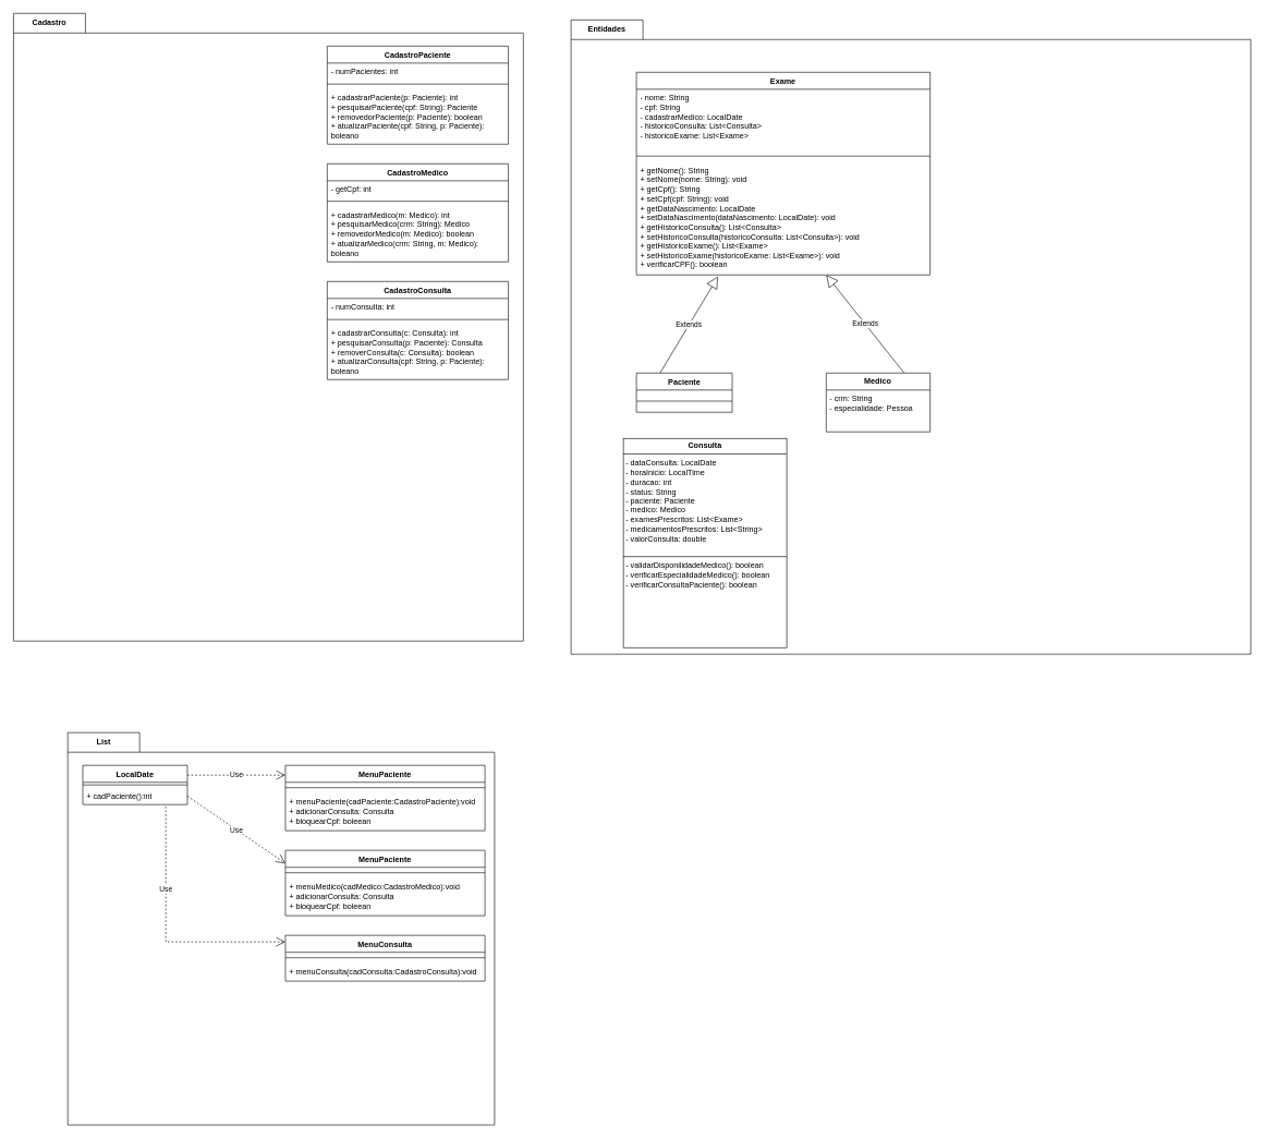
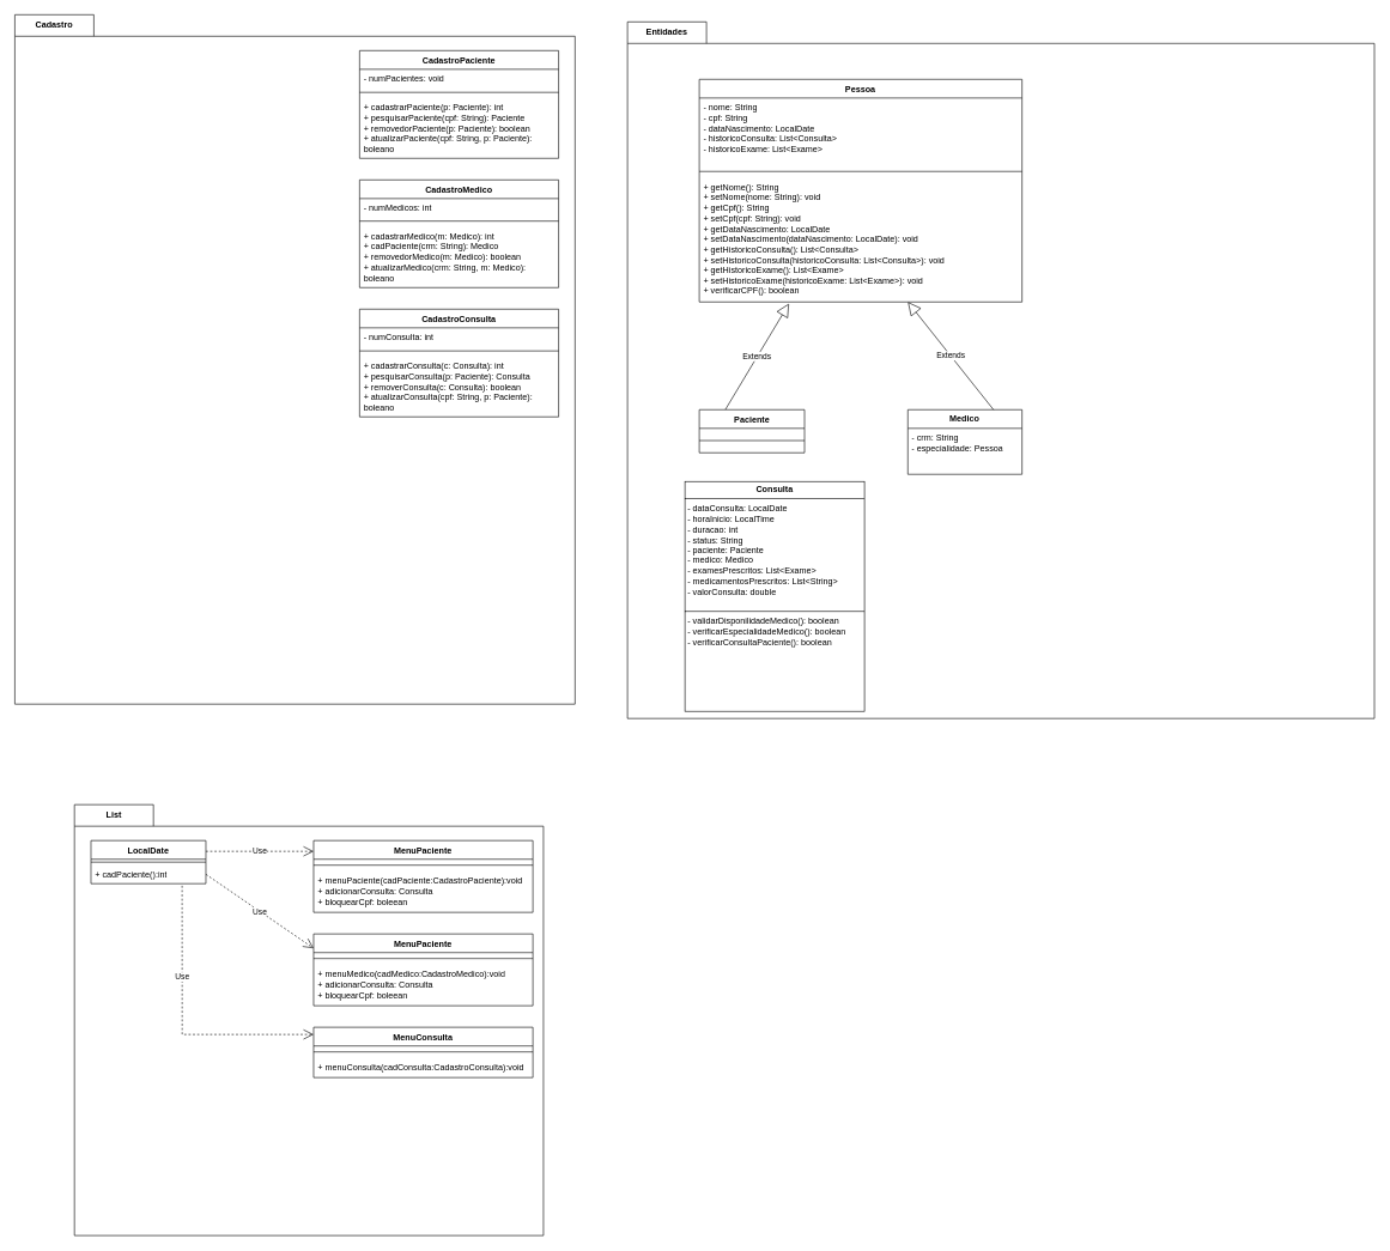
- <mxCell id="5" value="&lt;font style=&quot;vertical-align: inherit;&quot;&gt;&lt;font style=&quot;vertical-align: inherit;&quot;&gt;- numPacientes: int&lt;/font&gt;&lt;/font&gt;" style="text;strokeColor=none;fillColor=none;align=left;verticalAlign=top;spacingLeft=4;spacingRight=4;overflow=hidden;rotatable=0;points=[[0,0.5],[1,0.5]];portConstraint=eastwest;whiteSpace=wrap;html=1;" parent="4" vertex="1"><mxGeometry y="26" width="277.14" height="24" as="geometry" /></mxCell>
+ <mxCell id="5" value="&lt;font style=&quot;vertical-align: inherit;&quot;&gt;&lt;font style=&quot;vertical-align: inherit;&quot;&gt;- numPacientes: void&lt;/font&gt;&lt;/font&gt;" style="text;strokeColor=none;fillColor=none;align=left;verticalAlign=top;spacingLeft=4;spacingRight=4;overflow=hidden;rotatable=0;points=[[0,0.5],[1,0.5]];portConstraint=eastwest;whiteSpace=wrap;html=1;" parent="4" vertex="1"><mxGeometry y="26" width="277.14" height="24" as="geometry" /></mxCell>
- <mxCell id="18" value="&lt;font style=&quot;vertical-align: inherit;&quot;&gt;&lt;font style=&quot;vertical-align: inherit;&quot;&gt;&lt;font style=&quot;vertical-align: inherit;&quot;&gt;&lt;font style=&quot;vertical-align: inherit;&quot;&gt;Exame&lt;/font&gt;&lt;/font&gt;&lt;/font&gt;&lt;/font&gt;" style="swimlane;fontStyle=1;align=center;verticalAlign=top;childLayout=stackLayout;horizontal=1;startSize=26;horizontalStack=0;resizeParent=1;resizeParentMax=0;resizeLast=0;collapsible=1;marginBottom=0;whiteSpace=wrap;html=1;" parent="16" vertex="1"><mxGeometry x="99.999" y="80" width="449.383" height="310.001" as="geometry" /></mxCell>
+ <mxCell id="18" value="&lt;font style=&quot;vertical-align: inherit;&quot;&gt;&lt;font style=&quot;vertical-align: inherit;&quot;&gt;&lt;font style=&quot;vertical-align: inherit;&quot;&gt;&lt;font style=&quot;vertical-align: inherit;&quot;&gt;Pessoa&lt;/font&gt;&lt;/font&gt;&lt;/font&gt;&lt;/font&gt;" style="swimlane;fontStyle=1;align=center;verticalAlign=top;childLayout=stackLayout;horizontal=1;startSize=26;horizontalStack=0;resizeParent=1;resizeParentMax=0;resizeLast=0;collapsible=1;marginBottom=0;whiteSpace=wrap;html=1;" parent="16" vertex="1"><mxGeometry x="99.999" y="80" width="449.383" height="310.001" as="geometry" /></mxCell>
- <mxCell id="19" value="&lt;div&gt;&lt;font style=&quot;vertical-align: inherit;&quot;&gt;&lt;font style=&quot;vertical-align: inherit;&quot;&gt;&lt;font style=&quot;vertical-align: inherit;&quot;&gt;&lt;font style=&quot;vertical-align: inherit;&quot;&gt;&lt;font style=&quot;vertical-align: inherit;&quot;&gt;&lt;font style=&quot;vertical-align: inherit;&quot;&gt;&lt;font style=&quot;vertical-align: inherit;&quot;&gt;&lt;font style=&quot;vertical-align: inherit;&quot;&gt;- nome: String&lt;/font&gt;&lt;/font&gt;&lt;/font&gt;&lt;/font&gt;&lt;/font&gt;&lt;/font&gt;&lt;/font&gt;&lt;/font&gt;&lt;/div&gt;&lt;div&gt;&lt;font style=&quot;vertical-align: inherit;&quot;&gt;&lt;font style=&quot;vertical-align: inherit;&quot;&gt;&lt;font style=&quot;vertical-align: inherit;&quot;&gt;&lt;font style=&quot;vertical-align: inherit;&quot;&gt;&lt;font style=&quot;vertical-align: inherit;&quot;&gt;&lt;font style=&quot;vertical-align: inherit;&quot;&gt;&lt;font style=&quot;vertical-align: inherit;&quot;&gt;&lt;font style=&quot;vertical-align: inherit;&quot;&gt;&lt;font style=&quot;vertical-align: inherit;&quot;&gt;&lt;font style=&quot;vertical-align: inherit;&quot;&gt;- cpf: String&lt;/font&gt;&lt;/font&gt;&lt;/font&gt;&lt;/font&gt;&lt;/font&gt;&lt;/font&gt;&lt;/font&gt;&lt;/font&gt;&lt;/font&gt;&lt;/font&gt;&lt;/div&gt;&lt;div&gt;&lt;font style=&quot;vertical-align: inherit;&quot;&gt;&lt;font style=&quot;vertical-align: inherit;&quot;&gt;&lt;font style=&quot;vertical-align: inherit;&quot;&gt;&lt;font style=&quot;vertical-align: inherit;&quot;&gt;&lt;font style=&quot;vertical-align: inherit;&quot;&gt;&lt;font style=&quot;vertical-align: inherit;&quot;&gt;&lt;font style=&quot;vertical-align: inherit;&quot;&gt;&lt;font style=&quot;vertical-align: inherit;&quot;&gt;&lt;font style=&quot;vertical-align: inherit;&quot;&gt;&lt;font style=&quot;vertical-align: inherit;&quot;&gt;- cadastrarMedico: LocalDate&lt;/font&gt;&lt;/font&gt;&lt;/font&gt;&lt;/font&gt;&lt;/font&gt;&lt;/font&gt;&lt;/font&gt;&lt;/font&gt;&lt;/font&gt;&lt;/font&gt;&lt;/div&gt;&lt;div&gt;&lt;font style=&quot;vertical-align: inherit;&quot;&gt;&lt;font style=&quot;vertical-align: inherit;&quot;&gt;&lt;font style=&quot;vertical-align: inherit;&quot;&gt;&lt;font style=&quot;vertical-align: inherit;&quot;&gt;&lt;font style=&quot;vertical-align: inherit;&quot;&gt;&lt;font style=&quot;vertical-align: inherit;&quot;&gt;&lt;font style=&quot;vertical-align: inherit;&quot;&gt;&lt;font style=&quot;vertical-align: inherit;&quot;&gt;&lt;font style=&quot;vertical-align: inherit;&quot;&gt;&lt;font style=&quot;vertical-align: inherit;&quot;&gt;&lt;font style=&quot;vertical-align: inherit;&quot;&gt;&lt;font style=&quot;vertical-align: inherit;&quot;&gt;- historicoConsulta: List&amp;lt;Consulta&amp;gt;&lt;/font&gt;&lt;/font&gt;&lt;/font&gt;&lt;/font&gt;&lt;/font&gt;&lt;/font&gt;&lt;/font&gt;&lt;/font&gt;&lt;/font&gt;&lt;/font&gt;&lt;/font&gt;&lt;/font&gt;&lt;/div&gt;&lt;div&gt;&lt;font style=&quot;vertical-align: inherit;&quot;&gt;&lt;font style=&quot;vertical-align: inherit;&quot;&gt;- historicoExame: List&amp;lt;Exame&amp;gt;&lt;/font&gt;&lt;/font&gt;&lt;/div&gt;" style="text;strokeColor=none;fillColor=none;align=left;verticalAlign=top;spacingLeft=4;spacingRight=4;overflow=hidden;rotatable=0;points=[[0,0.5],[1,0.5]];portConstraint=eastwest;whiteSpace=wrap;html=1;" parent="18" vertex="1"><mxGeometry y="26" width="449.383" height="94" as="geometry" /></mxCell>
+ <mxCell id="19" value="&lt;div&gt;&lt;font style=&quot;vertical-align: inherit;&quot;&gt;&lt;font style=&quot;vertical-align: inherit;&quot;&gt;&lt;font style=&quot;vertical-align: inherit;&quot;&gt;&lt;font style=&quot;vertical-align: inherit;&quot;&gt;&lt;font style=&quot;vertical-align: inherit;&quot;&gt;&lt;font style=&quot;vertical-align: inherit;&quot;&gt;&lt;font style=&quot;vertical-align: inherit;&quot;&gt;&lt;font style=&quot;vertical-align: inherit;&quot;&gt;- nome: String&lt;/font&gt;&lt;/font&gt;&lt;/font&gt;&lt;/font&gt;&lt;/font&gt;&lt;/font&gt;&lt;/font&gt;&lt;/font&gt;&lt;/div&gt;&lt;div&gt;&lt;font style=&quot;vertical-align: inherit;&quot;&gt;&lt;font style=&quot;vertical-align: inherit;&quot;&gt;&lt;font style=&quot;vertical-align: inherit;&quot;&gt;&lt;font style=&quot;vertical-align: inherit;&quot;&gt;&lt;font style=&quot;vertical-align: inherit;&quot;&gt;&lt;font style=&quot;vertical-align: inherit;&quot;&gt;&lt;font style=&quot;vertical-align: inherit;&quot;&gt;&lt;font style=&quot;vertical-align: inherit;&quot;&gt;&lt;font style=&quot;vertical-align: inherit;&quot;&gt;&lt;font style=&quot;vertical-align: inherit;&quot;&gt;- cpf: String&lt;/font&gt;&lt;/font&gt;&lt;/font&gt;&lt;/font&gt;&lt;/font&gt;&lt;/font&gt;&lt;/font&gt;&lt;/font&gt;&lt;/font&gt;&lt;/font&gt;&lt;/div&gt;&lt;div&gt;&lt;font style=&quot;vertical-align: inherit;&quot;&gt;&lt;font style=&quot;vertical-align: inherit;&quot;&gt;&lt;font style=&quot;vertical-align: inherit;&quot;&gt;&lt;font style=&quot;vertical-align: inherit;&quot;&gt;&lt;font style=&quot;vertical-align: inherit;&quot;&gt;&lt;font style=&quot;vertical-align: inherit;&quot;&gt;&lt;font style=&quot;vertical-align: inherit;&quot;&gt;&lt;font style=&quot;vertical-align: inherit;&quot;&gt;&lt;font style=&quot;vertical-align: inherit;&quot;&gt;&lt;font style=&quot;vertical-align: inherit;&quot;&gt;- dataNascimento: LocalDate&lt;/font&gt;&lt;/font&gt;&lt;/font&gt;&lt;/font&gt;&lt;/font&gt;&lt;/font&gt;&lt;/font&gt;&lt;/font&gt;&lt;/font&gt;&lt;/font&gt;&lt;/div&gt;&lt;div&gt;&lt;font style=&quot;vertical-align: inherit;&quot;&gt;&lt;font style=&quot;vertical-align: inherit;&quot;&gt;&lt;font style=&quot;vertical-align: inherit;&quot;&gt;&lt;font style=&quot;vertical-align: inherit;&quot;&gt;&lt;font style=&quot;vertical-align: inherit;&quot;&gt;&lt;font style=&quot;vertical-align: inherit;&quot;&gt;&lt;font style=&quot;vertical-align: inherit;&quot;&gt;&lt;font style=&quot;vertical-align: inherit;&quot;&gt;&lt;font style=&quot;vertical-align: inherit;&quot;&gt;&lt;font style=&quot;vertical-align: inherit;&quot;&gt;&lt;font style=&quot;vertical-align: inherit;&quot;&gt;&lt;font style=&quot;vertical-align: inherit;&quot;&gt;- historicoConsulta: List&amp;lt;Consulta&amp;gt;&lt;/font&gt;&lt;/font&gt;&lt;/font&gt;&lt;/font&gt;&lt;/font&gt;&lt;/font&gt;&lt;/font&gt;&lt;/font&gt;&lt;/font&gt;&lt;/font&gt;&lt;/font&gt;&lt;/font&gt;&lt;/div&gt;&lt;div&gt;&lt;font style=&quot;vertical-align: inherit;&quot;&gt;&lt;font style=&quot;vertical-align: inherit;&quot;&gt;- historicoExame: List&amp;lt;Exame&amp;gt;&lt;/font&gt;&lt;/font&gt;&lt;/div&gt;" style="text;strokeColor=none;fillColor=none;align=left;verticalAlign=top;spacingLeft=4;spacingRight=4;overflow=hidden;rotatable=0;points=[[0,0.5],[1,0.5]];portConstraint=eastwest;whiteSpace=wrap;html=1;" parent="18" vertex="1"><mxGeometry y="26" width="449.383" height="94" as="geometry" /></mxCell>
- <mxCell id="9" value="&lt;font style=&quot;vertical-align: inherit;&quot;&gt;&lt;font style=&quot;vertical-align: inherit;&quot;&gt;&lt;font style=&quot;vertical-align: inherit;&quot;&gt;&lt;font style=&quot;vertical-align: inherit;&quot;&gt;- getCpf: int&lt;/font&gt;&lt;/font&gt;&lt;/font&gt;&lt;/font&gt;" style="text;strokeColor=none;fillColor=none;align=left;verticalAlign=top;spacingLeft=4;spacingRight=4;overflow=hidden;rotatable=0;points=[[0,0.5],[1,0.5]];portConstraint=eastwest;whiteSpace=wrap;html=1;" parent="8" vertex="1"><mxGeometry y="26" width="277.14" height="24" as="geometry" /></mxCell>
+ <mxCell id="9" value="&lt;font style=&quot;vertical-align: inherit;&quot;&gt;&lt;font style=&quot;vertical-align: inherit;&quot;&gt;&lt;font style=&quot;vertical-align: inherit;&quot;&gt;&lt;font style=&quot;vertical-align: inherit;&quot;&gt;- numMedicos: int&lt;/font&gt;&lt;/font&gt;&lt;/font&gt;&lt;/font&gt;" style="text;strokeColor=none;fillColor=none;align=left;verticalAlign=top;spacingLeft=4;spacingRight=4;overflow=hidden;rotatable=0;points=[[0,0.5],[1,0.5]];portConstraint=eastwest;whiteSpace=wrap;html=1;" parent="8" vertex="1"><mxGeometry y="26" width="277.14" height="24" as="geometry" /></mxCell>
- <mxCell id="11" value="&lt;font style=&quot;vertical-align: inherit;&quot;&gt;&lt;font style=&quot;vertical-align: inherit;&quot;&gt;&lt;font style=&quot;vertical-align: inherit;&quot;&gt;&lt;font style=&quot;vertical-align: inherit;&quot;&gt;&lt;font style=&quot;vertical-align: inherit;&quot;&gt;&lt;font style=&quot;vertical-align: inherit;&quot;&gt;+ cadastrarMedico(m: Medico): int&lt;/font&gt;&lt;/font&gt;&lt;/font&gt;&lt;/font&gt;&lt;/font&gt;&lt;/font&gt;&lt;div&gt;&lt;font style=&quot;vertical-align: inherit;&quot;&gt;&lt;font style=&quot;vertical-align: inherit;&quot;&gt;&lt;font style=&quot;vertical-align: inherit;&quot;&gt;&lt;font style=&quot;vertical-align: inherit;&quot;&gt;&lt;font style=&quot;vertical-align: inherit;&quot;&gt;&lt;font style=&quot;vertical-align: inherit;&quot;&gt;+ pesquisarMedico(crm: String): Medico&lt;/font&gt;&lt;/font&gt;&lt;/font&gt;&lt;/font&gt;&lt;/font&gt;&lt;/font&gt;&lt;/div&gt;&lt;div&gt;&lt;font style=&quot;vertical-align: inherit;&quot;&gt;&lt;font style=&quot;vertical-align: inherit;&quot;&gt;&lt;font style=&quot;vertical-align: inherit;&quot;&gt;&lt;font style=&quot;vertical-align: inherit;&quot;&gt;&lt;font style=&quot;vertical-align: inherit;&quot;&gt;&lt;font style=&quot;vertical-align: inherit;&quot;&gt;&lt;font style=&quot;vertical-align: inherit;&quot;&gt;&lt;font style=&quot;vertical-align: inherit;&quot;&gt;+ removedorMedico(m: Medico): boolean&lt;/font&gt;&lt;/font&gt;&lt;/font&gt;&lt;/font&gt;&lt;/font&gt;&lt;/font&gt;&lt;/font&gt;&lt;/font&gt;&lt;/div&gt;&lt;div&gt;&lt;font style=&quot;vertical-align: inherit;&quot;&gt;&lt;font style=&quot;vertical-align: inherit;&quot;&gt;&lt;font style=&quot;vertical-align: inherit;&quot;&gt;&lt;font style=&quot;vertical-align: inherit;&quot;&gt;&lt;font style=&quot;vertical-align: inherit;&quot;&gt;&lt;font style=&quot;vertical-align: inherit;&quot;&gt;&lt;font style=&quot;vertical-align: inherit;&quot;&gt;&lt;font style=&quot;vertical-align: inherit;&quot;&gt;&lt;font style=&quot;vertical-align: inherit;&quot;&gt;&lt;font style=&quot;vertical-align: inherit;&quot;&gt;+ atualizarMedico(crm: String, m: Medico): boleano&lt;/font&gt;&lt;/font&gt;&lt;/font&gt;&lt;/font&gt;&lt;/font&gt;&lt;/font&gt;&lt;/font&gt;&lt;/font&gt;&lt;/font&gt;&lt;/font&gt;&lt;/div&gt;&lt;div&gt;&lt;font style=&quot;vertical-align: inherit;&quot;&gt;&lt;font style=&quot;vertical-align: inherit;&quot;&gt;&lt;font style=&quot;vertical-align: inherit;&quot;&gt;&lt;font style=&quot;vertical-align: inherit;&quot;&gt;&lt;font style=&quot;vertical-align: inherit;&quot;&gt;&lt;font style=&quot;vertical-align: inherit;&quot;&gt;&lt;font style=&quot;vertical-align: inherit;&quot;&gt;&lt;font style=&quot;vertical-align: inherit;&quot;&gt;&lt;br&gt;&lt;/font&gt;&lt;/font&gt;&lt;/font&gt;&lt;/font&gt;&lt;/font&gt;&lt;/font&gt;&lt;/font&gt;&lt;/font&gt;&lt;/div&gt;" style="text;strokeColor=none;fillColor=none;align=left;verticalAlign=top;spacingLeft=4;spacingRight=4;overflow=hidden;rotatable=0;points=[[0,0.5],[1,0.5]];portConstraint=eastwest;whiteSpace=wrap;html=1;" parent="8" vertex="1"><mxGeometry y="64.769" width="277.14" height="85.23" as="geometry" /></mxCell>
+ <mxCell id="11" value="&lt;font style=&quot;vertical-align: inherit;&quot;&gt;&lt;font style=&quot;vertical-align: inherit;&quot;&gt;&lt;font style=&quot;vertical-align: inherit;&quot;&gt;&lt;font style=&quot;vertical-align: inherit;&quot;&gt;&lt;font style=&quot;vertical-align: inherit;&quot;&gt;&lt;font style=&quot;vertical-align: inherit;&quot;&gt;+ cadastrarMedico(m: Medico): int&lt;/font&gt;&lt;/font&gt;&lt;/font&gt;&lt;/font&gt;&lt;/font&gt;&lt;/font&gt;&lt;div&gt;&lt;font style=&quot;vertical-align: inherit;&quot;&gt;&lt;font style=&quot;vertical-align: inherit;&quot;&gt;&lt;font style=&quot;vertical-align: inherit;&quot;&gt;&lt;font style=&quot;vertical-align: inherit;&quot;&gt;&lt;font style=&quot;vertical-align: inherit;&quot;&gt;&lt;font style=&quot;vertical-align: inherit;&quot;&gt;+ cadPaciente(crm: String): Medico&lt;/font&gt;&lt;/font&gt;&lt;/font&gt;&lt;/font&gt;&lt;/font&gt;&lt;/font&gt;&lt;/div&gt;&lt;div&gt;&lt;font style=&quot;vertical-align: inherit;&quot;&gt;&lt;font style=&quot;vertical-align: inherit;&quot;&gt;&lt;font style=&quot;vertical-align: inherit;&quot;&gt;&lt;font style=&quot;vertical-align: inherit;&quot;&gt;&lt;font style=&quot;vertical-align: inherit;&quot;&gt;&lt;font style=&quot;vertical-align: inherit;&quot;&gt;&lt;font style=&quot;vertical-align: inherit;&quot;&gt;&lt;font style=&quot;vertical-align: inherit;&quot;&gt;+ removedorMedico(m: Medico): boolean&lt;/font&gt;&lt;/font&gt;&lt;/font&gt;&lt;/font&gt;&lt;/font&gt;&lt;/font&gt;&lt;/font&gt;&lt;/font&gt;&lt;/div&gt;&lt;div&gt;&lt;font style=&quot;vertical-align: inherit;&quot;&gt;&lt;font style=&quot;vertical-align: inherit;&quot;&gt;&lt;font style=&quot;vertical-align: inherit;&quot;&gt;&lt;font style=&quot;vertical-align: inherit;&quot;&gt;&lt;font style=&quot;vertical-align: inherit;&quot;&gt;&lt;font style=&quot;vertical-align: inherit;&quot;&gt;&lt;font style=&quot;vertical-align: inherit;&quot;&gt;&lt;font style=&quot;vertical-align: inherit;&quot;&gt;&lt;font style=&quot;vertical-align: inherit;&quot;&gt;&lt;font style=&quot;vertical-align: inherit;&quot;&gt;+ atualizarMedico(crm: String, m: Medico): boleano&lt;/font&gt;&lt;/font&gt;&lt;/font&gt;&lt;/font&gt;&lt;/font&gt;&lt;/font&gt;&lt;/font&gt;&lt;/font&gt;&lt;/font&gt;&lt;/font&gt;&lt;/div&gt;&lt;div&gt;&lt;font style=&quot;vertical-align: inherit;&quot;&gt;&lt;font style=&quot;vertical-align: inherit;&quot;&gt;&lt;font style=&quot;vertical-align: inherit;&quot;&gt;&lt;font style=&quot;vertical-align: inherit;&quot;&gt;&lt;font style=&quot;vertical-align: inherit;&quot;&gt;&lt;font style=&quot;vertical-align: inherit;&quot;&gt;&lt;font style=&quot;vertical-align: inherit;&quot;&gt;&lt;font style=&quot;vertical-align: inherit;&quot;&gt;&lt;br&gt;&lt;/font&gt;&lt;/font&gt;&lt;/font&gt;&lt;/font&gt;&lt;/font&gt;&lt;/font&gt;&lt;/font&gt;&lt;/font&gt;&lt;/div&gt;" style="text;strokeColor=none;fillColor=none;align=left;verticalAlign=top;spacingLeft=4;spacingRight=4;overflow=hidden;rotatable=0;points=[[0,0.5],[1,0.5]];portConstraint=eastwest;whiteSpace=wrap;html=1;" parent="8" vertex="1"><mxGeometry y="64.769" width="277.14" height="85.23" as="geometry" /></mxCell>
